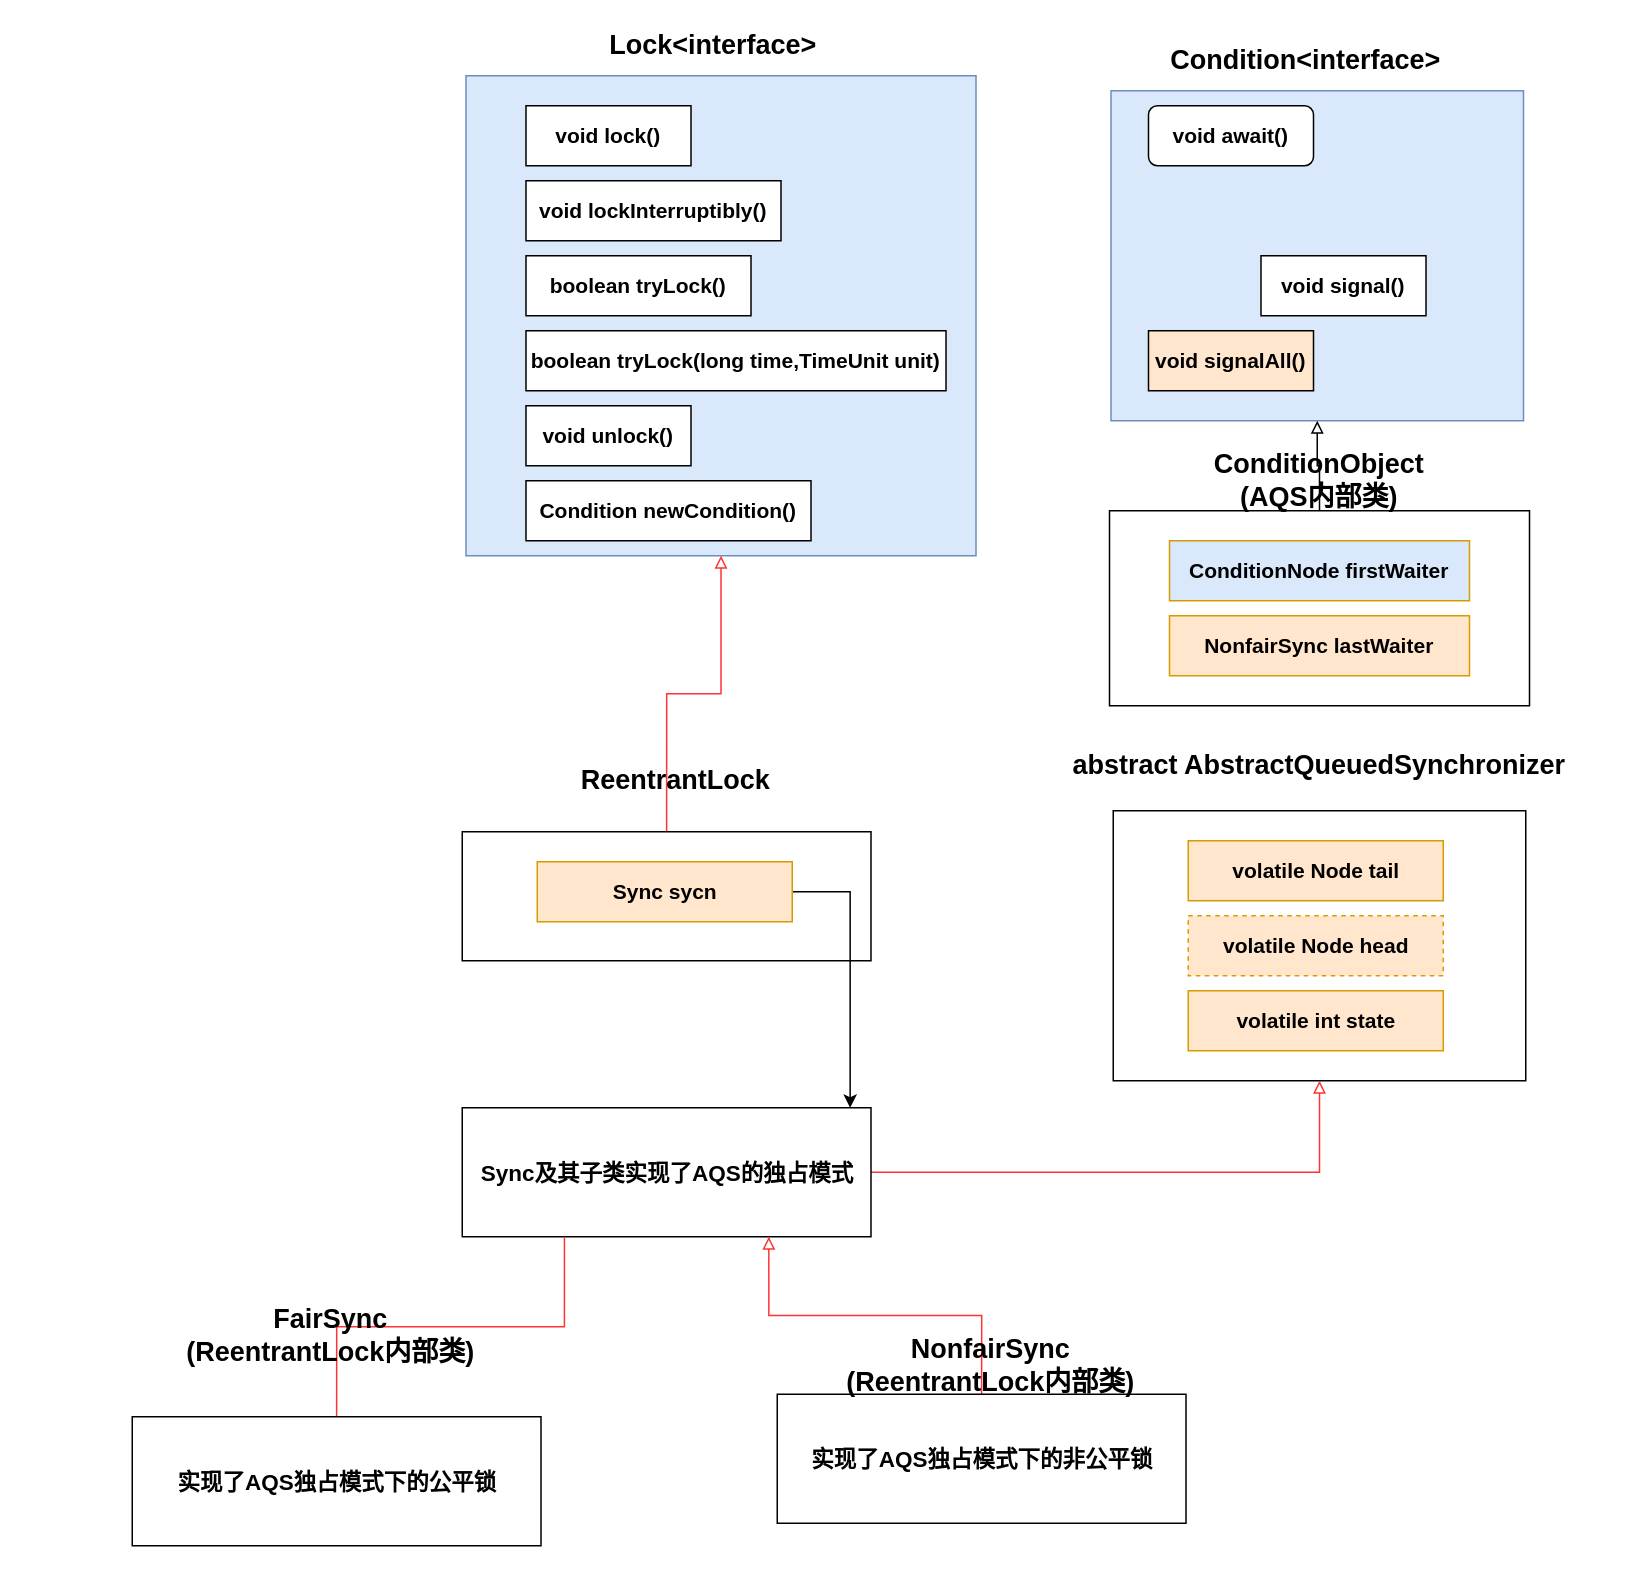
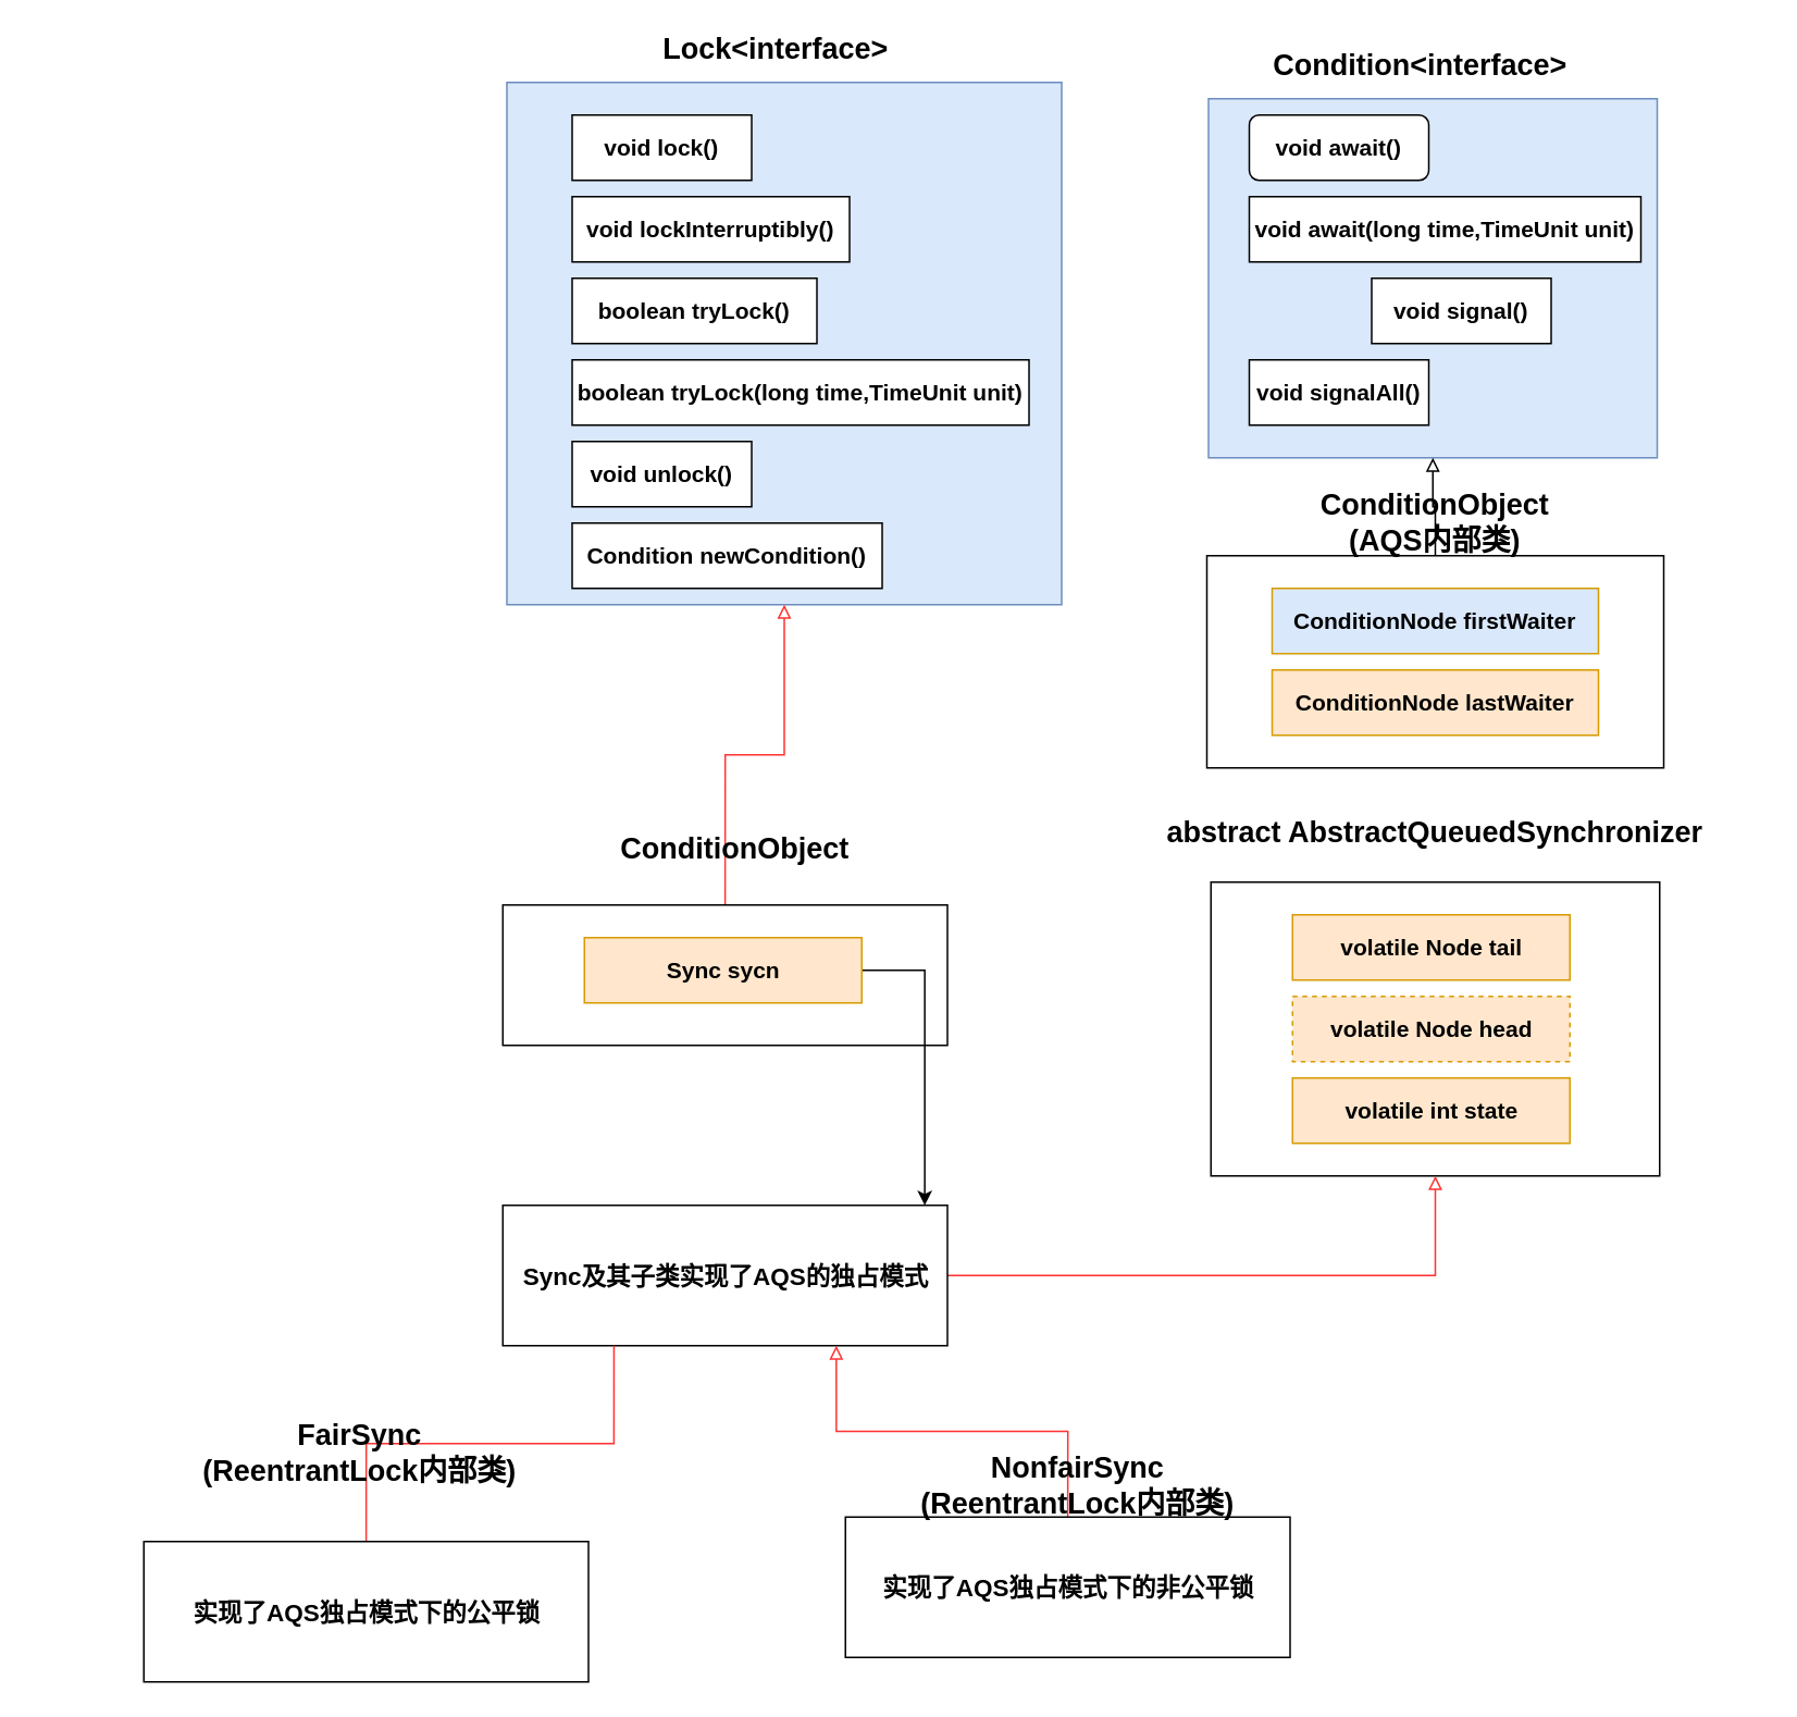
+ <mxCell id="11" value="&lt;b&gt;&lt;font style=&quot;font-size: 14px&quot;&gt;void await(long time,TimeUnit unit)&lt;/font&gt;&lt;/b&gt;" style="rounded=0;whiteSpace=wrap;html=1;" vertex="1" parent="1"><mxGeometry x="765" y="120" width="240" height="40" as="geometry" /></mxCell>
- <mxCell id="13" value="&lt;b&gt;&lt;font style=&quot;font-size: 14px&quot;&gt;void signalAll()&lt;/font&gt;&lt;/b&gt;" style="rounded=0;whiteSpace=wrap;html=1;fillColor=#ffe6cc;" vertex="1" parent="1"><mxGeometry x="765" y="220" width="110" height="40" as="geometry" /></mxCell>
+ <mxCell id="13" value="&lt;b&gt;&lt;font style=&quot;font-size: 14px&quot;&gt;void signalAll()&lt;/font&gt;&lt;/b&gt;" style="rounded=0;whiteSpace=wrap;html=1;" vertex="1" parent="1"><mxGeometry x="765" y="220" width="110" height="40" as="geometry" /></mxCell>
- <mxCell id="25" value="&lt;b&gt;&lt;font style=&quot;font-size: 14px&quot;&gt;NonfairSync lastWaiter&lt;/font&gt;&lt;/b&gt;" style="rounded=0;whiteSpace=wrap;html=1;fillColor=#ffe6cc;strokeColor=#d79b00;" vertex="1" parent="1"><mxGeometry x="779" y="410" width="200" height="40" as="geometry" /></mxCell>
+ <mxCell id="25" value="&lt;b&gt;&lt;font style=&quot;font-size: 14px&quot;&gt;ConditionNode lastWaiter&lt;/font&gt;&lt;/b&gt;" style="rounded=0;whiteSpace=wrap;html=1;fillColor=#ffe6cc;strokeColor=#d79b00;" vertex="1" parent="1"><mxGeometry x="779" y="410" width="200" height="40" as="geometry" /></mxCell>
- <mxCell id="30" value="&lt;b&gt;&lt;font style=&quot;font-size: 18px&quot;&gt;ReentrantLock&lt;/font&gt;&lt;/b&gt;" style="text;html=1;strokeColor=none;fillColor=none;align=center;verticalAlign=middle;whiteSpace=wrap;rounded=0;" vertex="1" parent="1"><mxGeometry x="250" y="510" width="400" height="20" as="geometry" /></mxCell>
+ <mxCell id="30" value="&lt;b&gt;&lt;font style=&quot;font-size: 18px&quot;&gt;ConditionObject&lt;/font&gt;&lt;/b&gt;" style="text;html=1;strokeColor=none;fillColor=none;align=center;verticalAlign=middle;whiteSpace=wrap;rounded=0;" vertex="1" parent="1"><mxGeometry x="250" y="510" width="400" height="20" as="geometry" /></mxCell>
